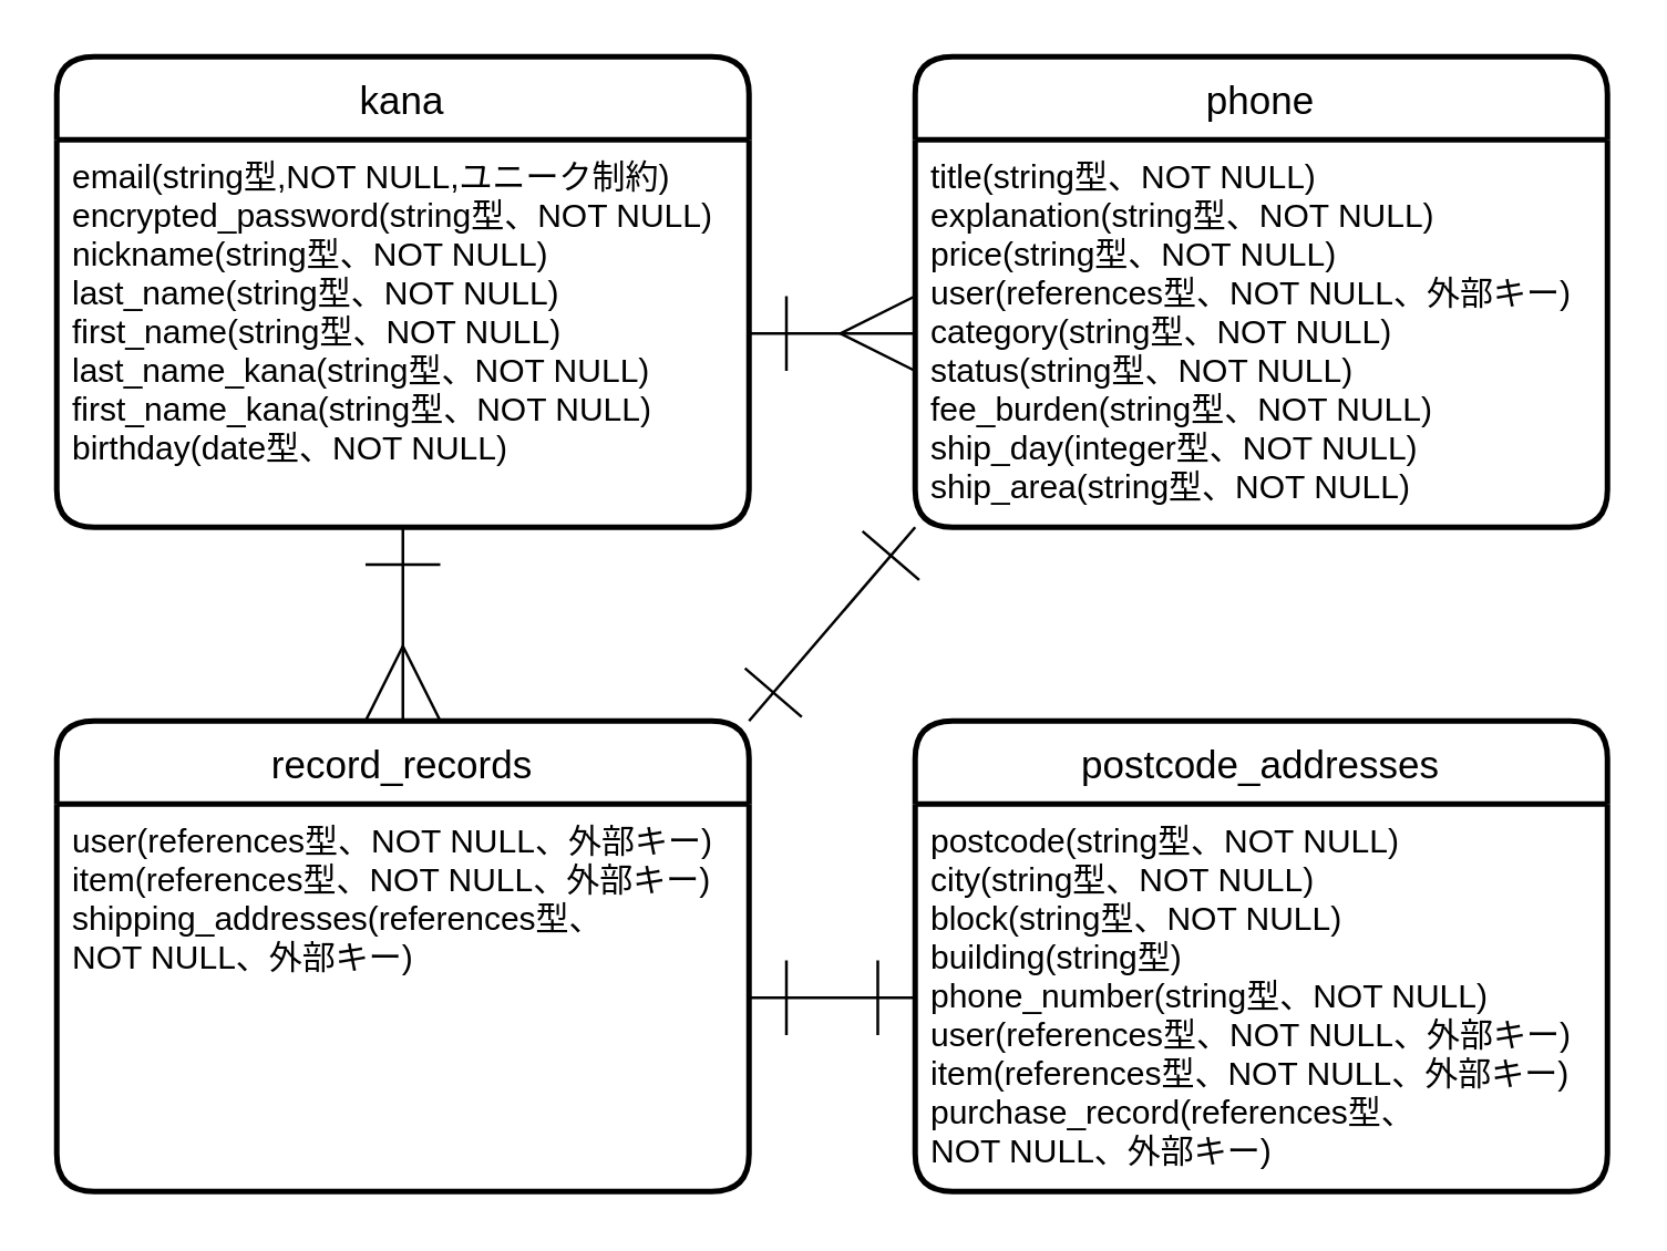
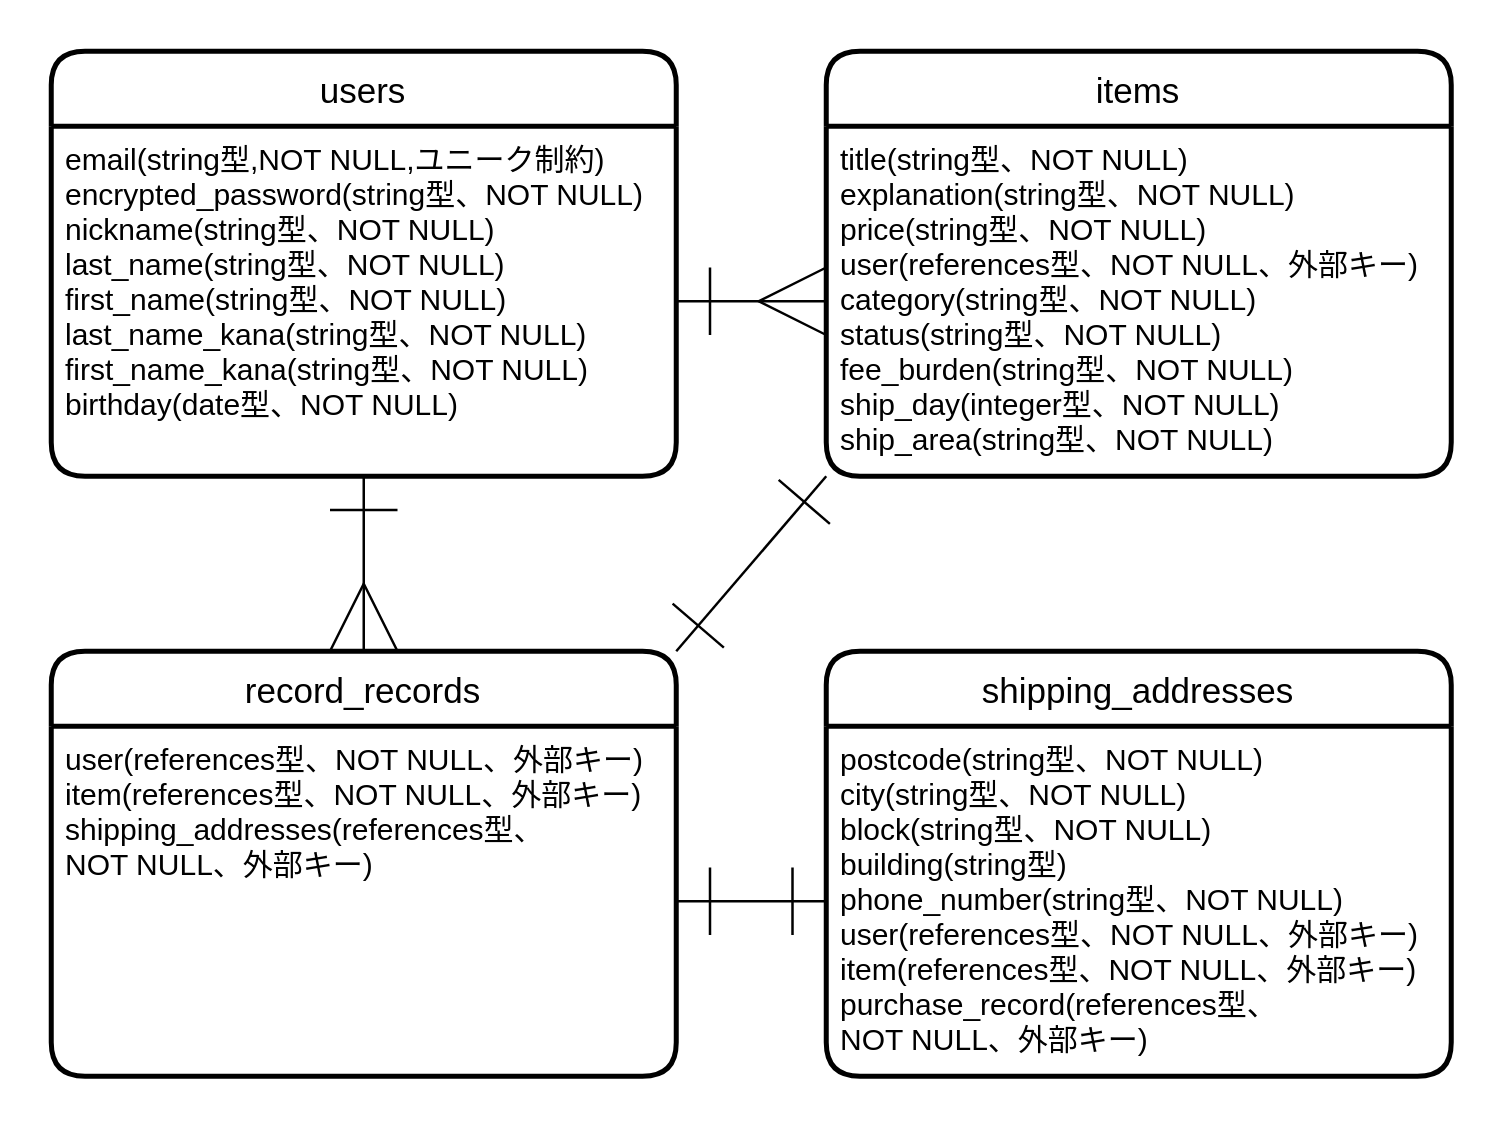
- <mxCell id="2" value="kana" style="swimlane;childLayout=stackLayout;horizontal=1;startSize=30;horizontalStack=0;rounded=1;fontSize=14;fontStyle=0;strokeWidth=2;resizeParent=0;resizeLast=1;shadow=0;dashed=0;align=center;" parent="1" vertex="1"><mxGeometry x="20" y="20" width="250" height="170" as="geometry" /></mxCell>
+ <mxCell id="2" value="users" style="swimlane;childLayout=stackLayout;horizontal=1;startSize=30;horizontalStack=0;rounded=1;fontSize=14;fontStyle=0;strokeWidth=2;resizeParent=0;resizeLast=1;shadow=0;dashed=0;align=center;" parent="1" vertex="1"><mxGeometry x="20" y="20" width="250" height="170" as="geometry" /></mxCell>
- <mxCell id="4" value="phone" style="swimlane;childLayout=stackLayout;horizontal=1;startSize=30;horizontalStack=0;rounded=1;fontSize=14;fontStyle=0;strokeWidth=2;resizeParent=0;resizeLast=1;shadow=0;dashed=0;align=center;" vertex="1" parent="1"><mxGeometry x="330" y="20" width="250" height="170" as="geometry" /></mxCell>
+ <mxCell id="4" value="items" style="swimlane;childLayout=stackLayout;horizontal=1;startSize=30;horizontalStack=0;rounded=1;fontSize=14;fontStyle=0;strokeWidth=2;resizeParent=0;resizeLast=1;shadow=0;dashed=0;align=center;" vertex="1" parent="1"><mxGeometry x="330" y="20" width="250" height="170" as="geometry" /></mxCell>
- <mxCell id="7" value="postcode_addresses" style="swimlane;childLayout=stackLayout;horizontal=1;startSize=30;horizontalStack=0;rounded=1;fontSize=14;fontStyle=0;strokeWidth=2;resizeParent=0;resizeLast=1;shadow=0;dashed=0;align=center;" vertex="1" parent="1"><mxGeometry x="330" y="260" width="250" height="170" as="geometry" /></mxCell>
+ <mxCell id="7" value="shipping_addresses" style="swimlane;childLayout=stackLayout;horizontal=1;startSize=30;horizontalStack=0;rounded=1;fontSize=14;fontStyle=0;strokeWidth=2;resizeParent=0;resizeLast=1;shadow=0;dashed=0;align=center;" vertex="1" parent="1"><mxGeometry x="330" y="260" width="250" height="170" as="geometry" /></mxCell>
